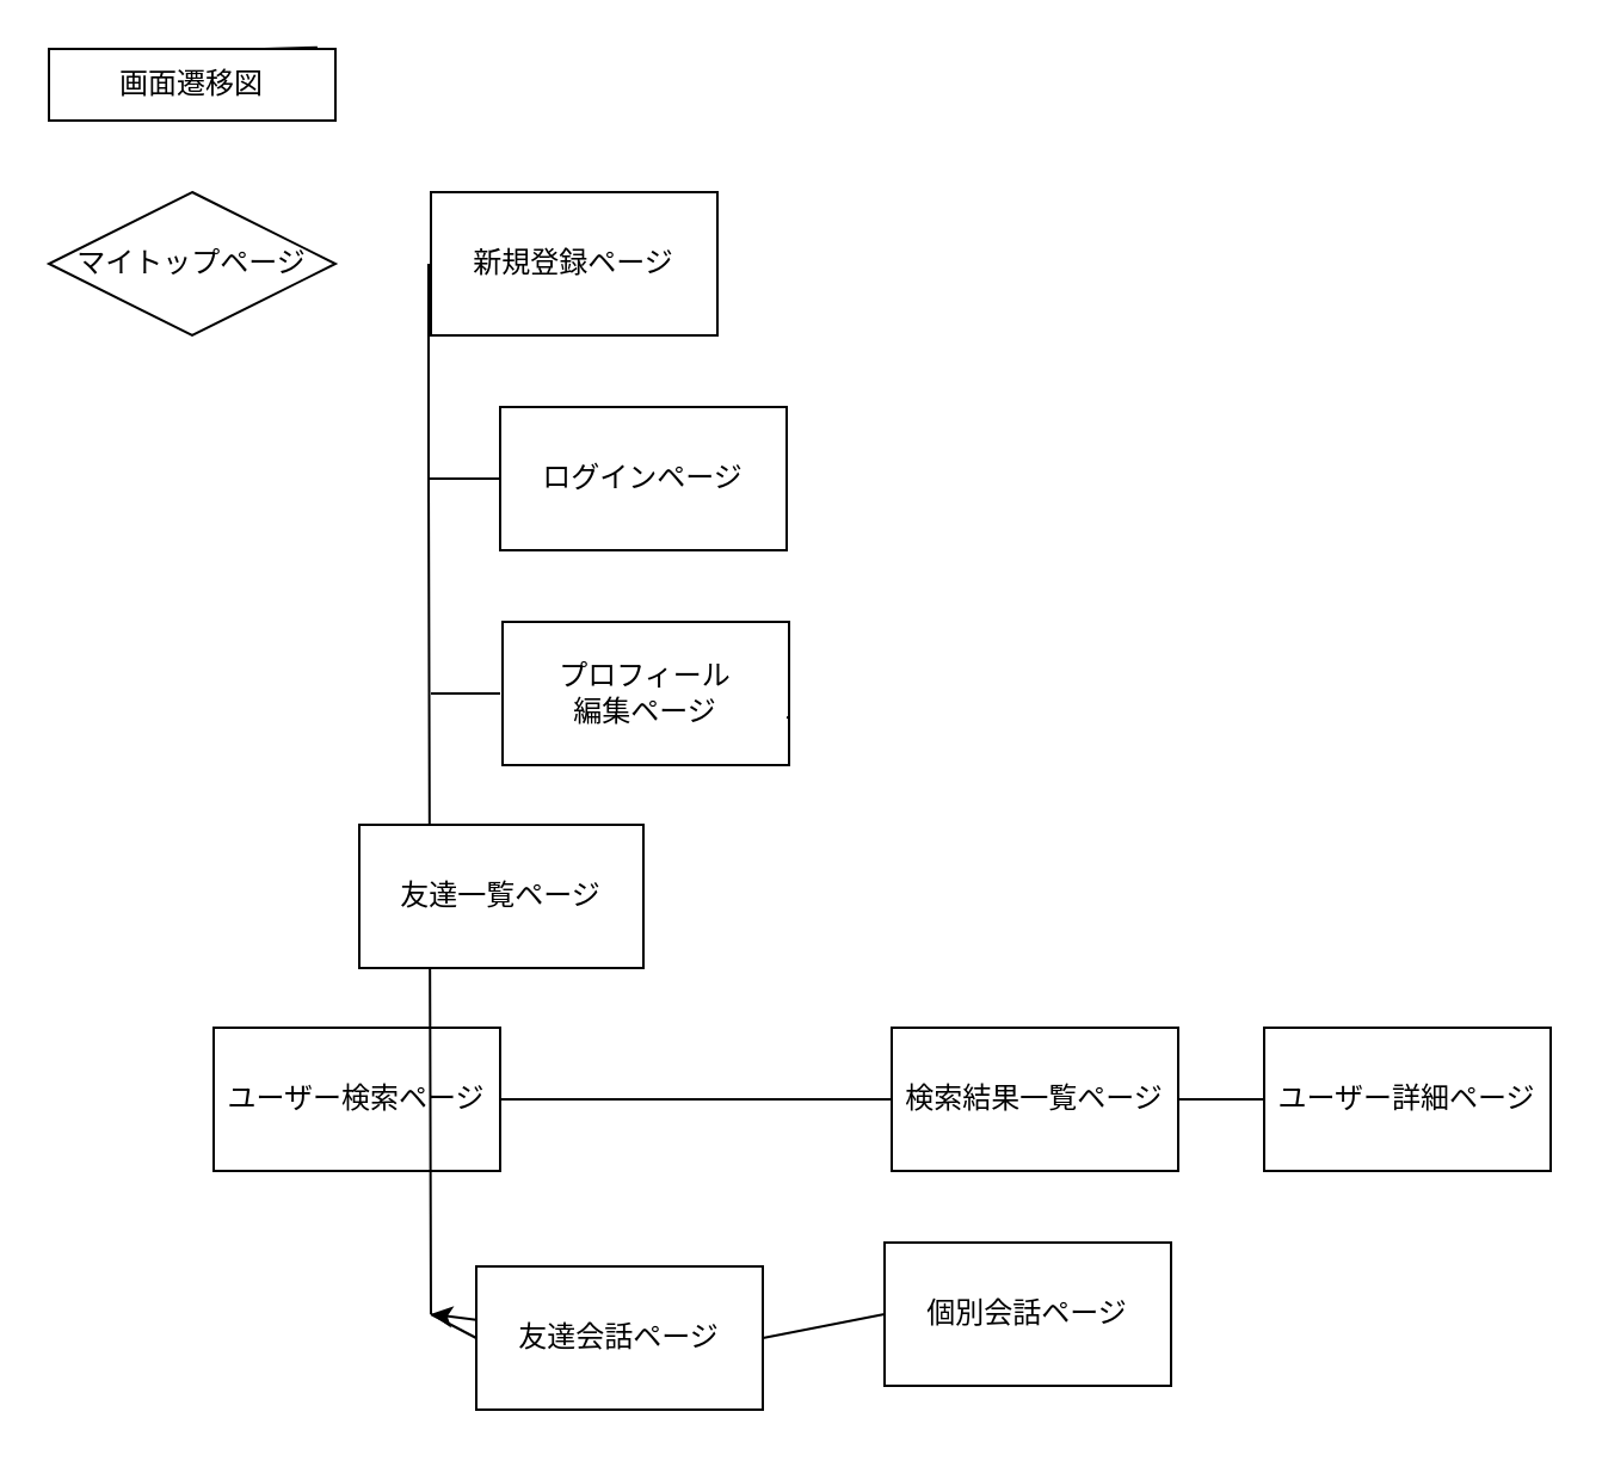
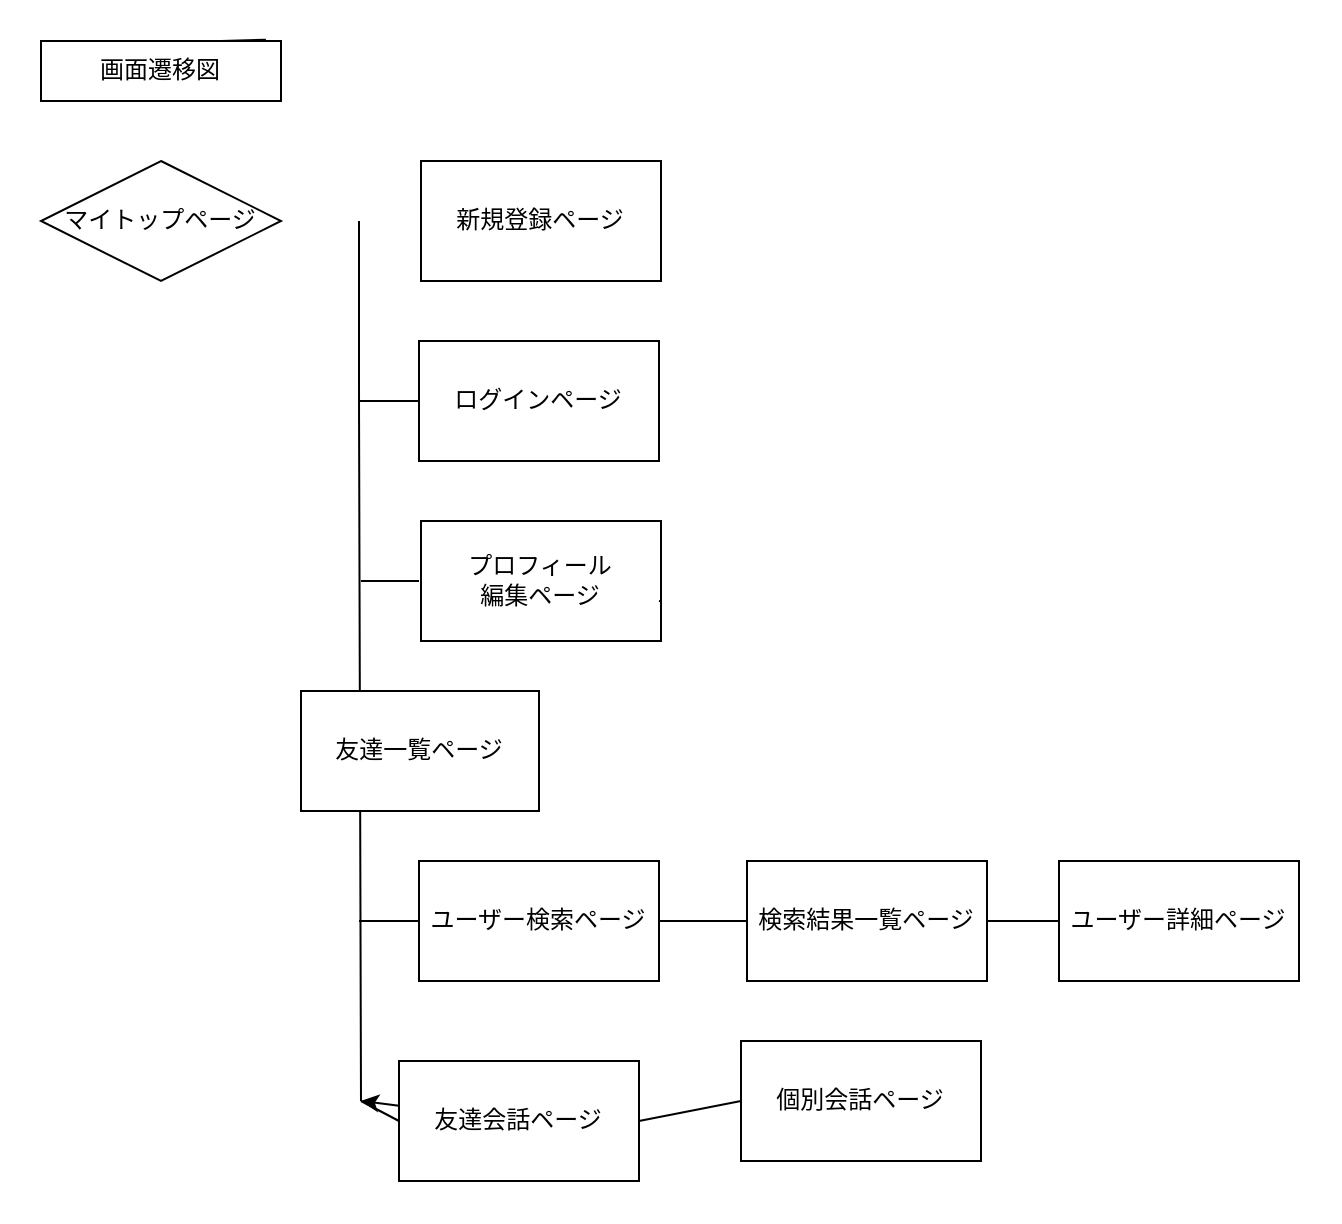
- <mxCell id="11" value="新規登録ページ" style="rounded=0;whiteSpace=wrap;html=1;" parent="1" vertex="1"><mxGeometry x="180" y="80" width="120" height="60" as="geometry" /></mxCell>
+ <mxCell id="11" value="新規登録ページ" style="rounded=0;whiteSpace=wrap;html=1;" parent="1" vertex="1"><mxGeometry x="210" y="80" width="120" height="60" as="geometry" /></mxCell>
- <mxCell id="5" value="ユーザー検索ページ" style="rounded=0;whiteSpace=wrap;html=1;" parent="1" vertex="1"><mxGeometry x="89" y="430" width="120" height="60" as="geometry" /></mxCell>
+ <mxCell id="5" value="ユーザー検索ページ" style="rounded=0;whiteSpace=wrap;html=1;" parent="1" vertex="1"><mxGeometry x="209" y="430" width="120" height="60" as="geometry" /></mxCell>
